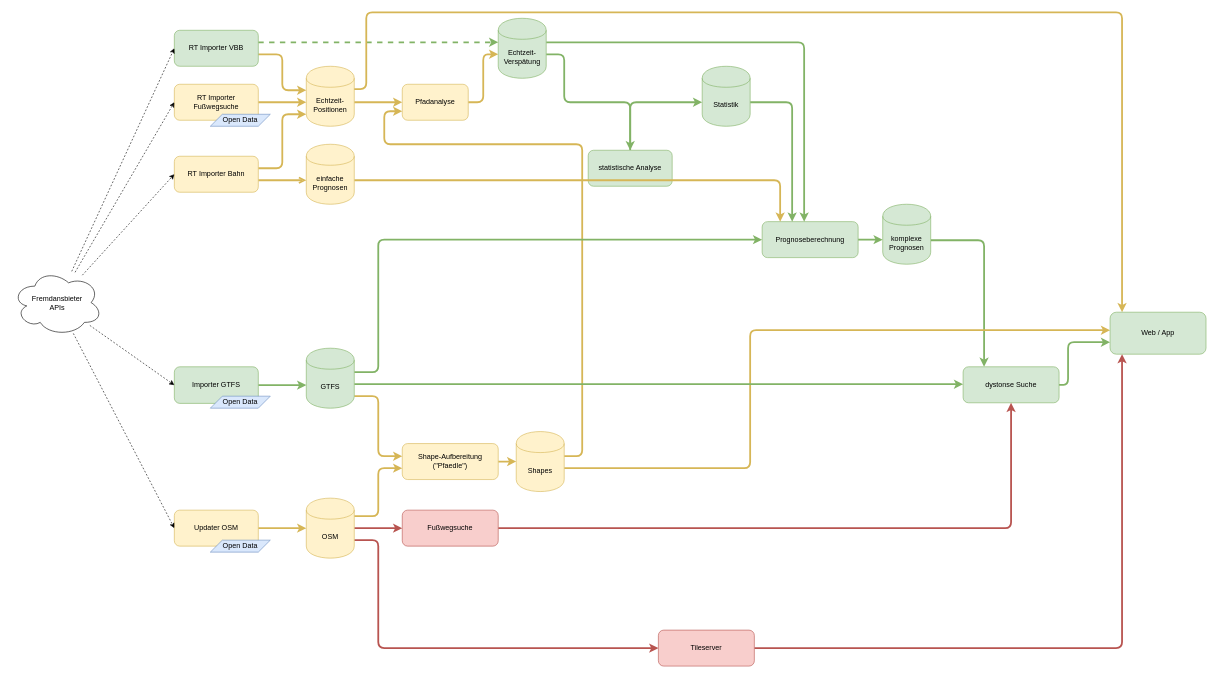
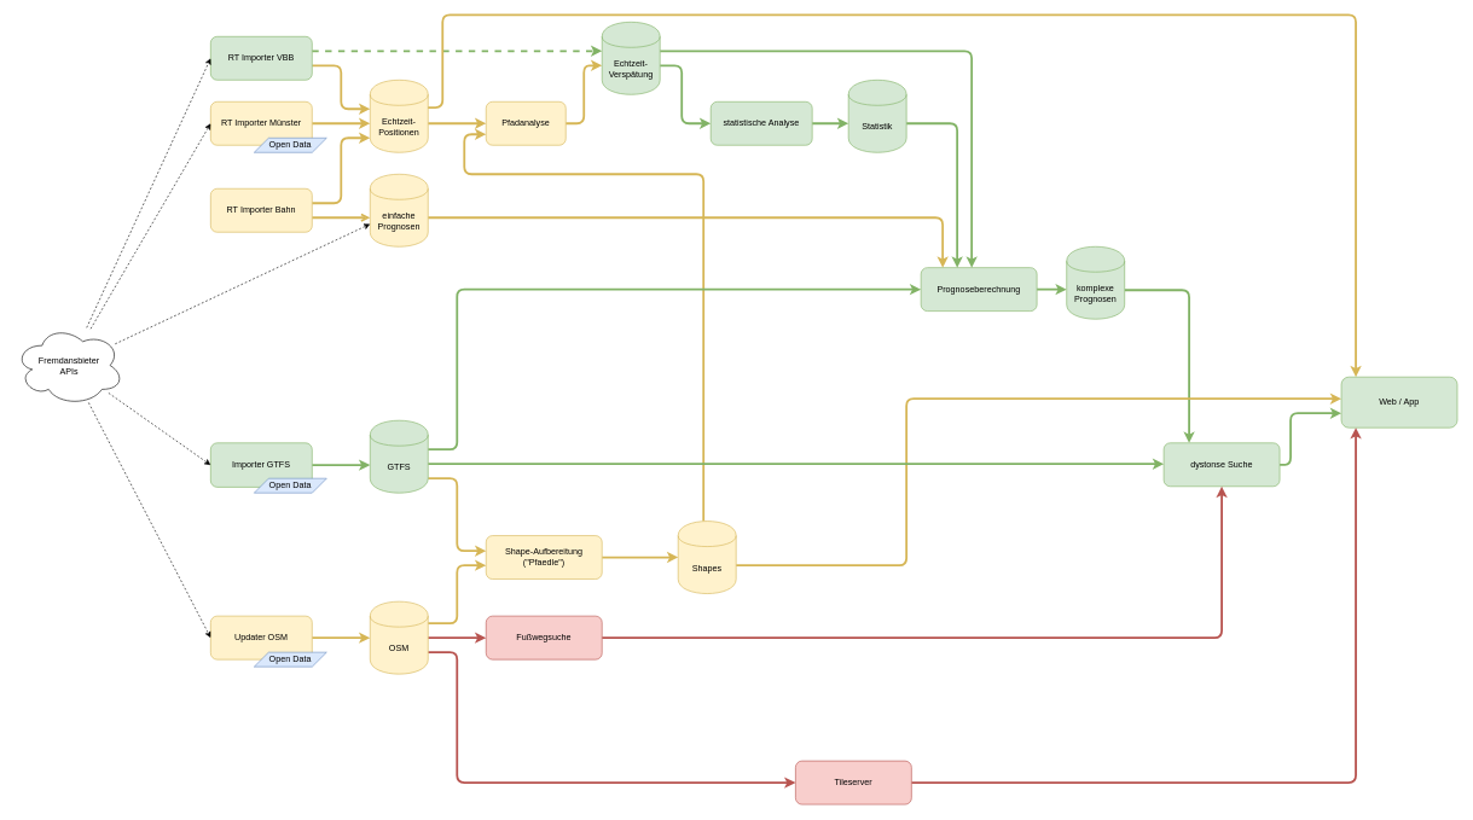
- <mxCell id="51" value="RT Importer Fußwegsuche" style="rounded=1;whiteSpace=wrap;html=1;fillColor=#fff2cc;strokeColor=#d6b656;" vertex="1" parent="1"><mxGeometry x="290" y="140" width="140" height="60" as="geometry" /></mxCell>
+ <mxCell id="51" value="RT Importer Münster" style="rounded=1;whiteSpace=wrap;html=1;fillColor=#fff2cc;strokeColor=#d6b656;" vertex="1" parent="1"><mxGeometry x="290" y="140" width="140" height="60" as="geometry" /></mxCell>
- <mxCell id="48" value="statistische Analyse" style="rounded=1;whiteSpace=wrap;html=1;fillColor=#d5e8d4;strokeColor=#82b366;" vertex="1" parent="1"><mxGeometry x="980" y="250" width="140" height="60" as="geometry" /></mxCell>
+ <mxCell id="48" value="statistische Analyse" style="rounded=1;whiteSpace=wrap;html=1;fillColor=#d5e8d4;strokeColor=#82b366;" vertex="1" parent="1"><mxGeometry x="980" y="140" width="140" height="60" as="geometry" /></mxCell>
- <mxCell id="54" style="rounded=1;orthogonalLoop=1;jettySize=auto;html=1;strokeColor=#000000;strokeWidth=1;dashed=1;entryX=0;entryY=0.5;entryDx=0;entryDy=0;" edge="1" parent="1" source="57" target="9"><mxGeometry relative="1" as="geometry" /></mxCell>
+ <mxCell id="54" style="rounded=1;orthogonalLoop=1;jettySize=auto;html=1;strokeColor=#000000;strokeWidth=1;dashed=1;" edge="1" parent="1" source="57" target="50"><mxGeometry relative="1" as="geometry" /></mxCell>
- <mxCell id="25" value="Shapes" style="shape=cylinder;whiteSpace=wrap;html=1;boundedLbl=1;backgroundOutline=1;fillColor=#fff2cc;strokeColor=#d6b656;" vertex="1" parent="1"><mxGeometry x="860" y="719" width="80" height="100" as="geometry" /></mxCell>
+ <mxCell id="25" value="Shapes" style="shape=cylinder;whiteSpace=wrap;html=1;boundedLbl=1;backgroundOutline=1;fillColor=#fff2cc;strokeColor=#d6b656;" vertex="1" parent="1"><mxGeometry x="935" y="719" width="80" height="100" as="geometry" /></mxCell>
